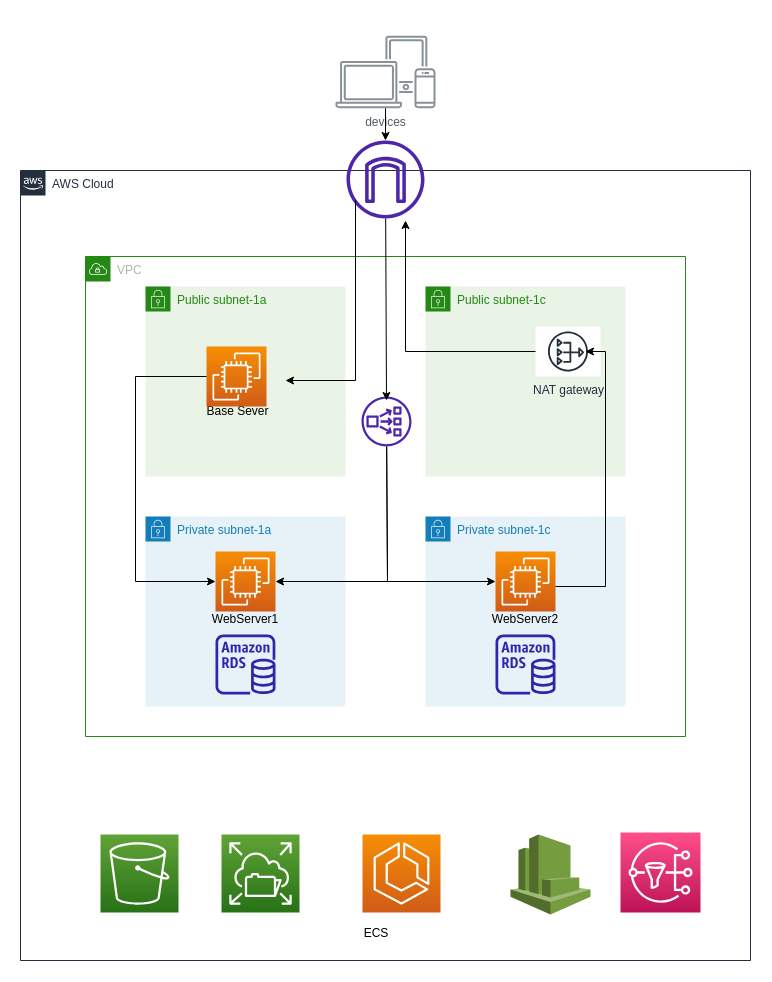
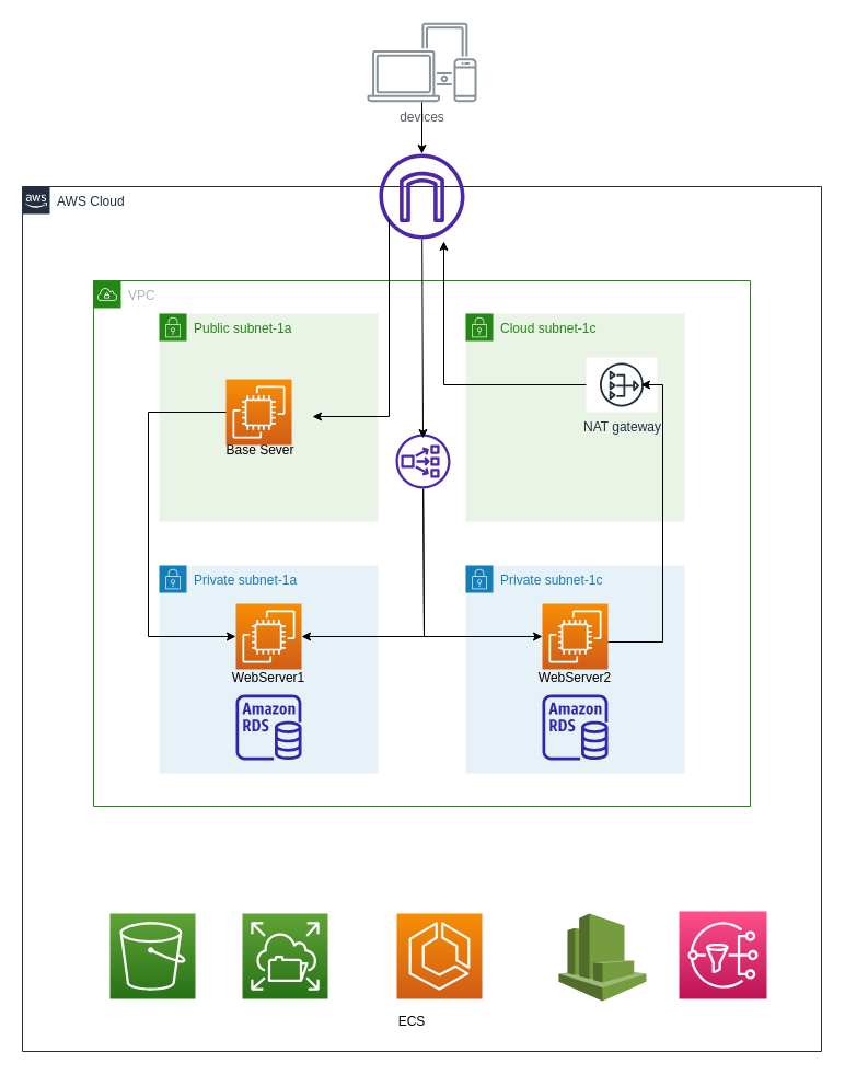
- <mxCell id="2" value="devices" style="sketch=0;outlineConnect=0;gradientColor=none;fontColor=#545B64;strokeColor=none;fillColor=#879196;dashed=0;verticalLabelPosition=bottom;verticalAlign=top;align=center;html=1;fontSize=12;fontStyle=0;aspect=fixed;shape=mxgraph.aws4.illustration_devices;pointerEvents=1" vertex="1" parent="1"><mxGeometry x="335" y="35" width="100" height="73" as="geometry" /></mxCell>
+ <mxCell id="2" value="devices" style="sketch=0;outlineConnect=0;gradientColor=none;fontColor=#545B64;strokeColor=none;fillColor=#879196;dashed=0;verticalLabelPosition=bottom;verticalAlign=top;align=center;html=1;fontSize=12;fontStyle=0;aspect=fixed;shape=mxgraph.aws4.illustration_devices;pointerEvents=1" vertex="1" parent="1"><mxGeometry x="335" y="20" width="100" height="73" as="geometry" /></mxCell>
- <mxCell id="7" value="Public subnet-1c" style="points=[[0,0],[0.25,0],[0.5,0],[0.75,0],[1,0],[1,0.25],[1,0.5],[1,0.75],[1,1],[0.75,1],[0.5,1],[0.25,1],[0,1],[0,0.75],[0,0.5],[0,0.25]];outlineConnect=0;gradientColor=none;html=1;whiteSpace=wrap;fontSize=12;fontStyle=0;container=1;pointerEvents=0;collapsible=0;recursiveResize=0;shape=mxgraph.aws4.group;grIcon=mxgraph.aws4.group_security_group;grStroke=0;strokeColor=#248814;fillColor=#E9F3E6;verticalAlign=top;align=left;spacingLeft=30;fontColor=#248814;dashed=0;" vertex="1" parent="4"><mxGeometry x="340" y="30" width="200" height="190" as="geometry" /></mxCell>
+ <mxCell id="7" value="Cloud subnet-1c" style="points=[[0,0],[0.25,0],[0.5,0],[0.75,0],[1,0],[1,0.25],[1,0.5],[1,0.75],[1,1],[0.75,1],[0.5,1],[0.25,1],[0,1],[0,0.75],[0,0.5],[0,0.25]];outlineConnect=0;gradientColor=none;html=1;whiteSpace=wrap;fontSize=12;fontStyle=0;container=1;pointerEvents=0;collapsible=0;recursiveResize=0;shape=mxgraph.aws4.group;grIcon=mxgraph.aws4.group_security_group;grStroke=0;strokeColor=#248814;fillColor=#E9F3E6;verticalAlign=top;align=left;spacingLeft=30;fontColor=#248814;dashed=0;" vertex="1" parent="4"><mxGeometry x="340" y="30" width="200" height="190" as="geometry" /></mxCell>
